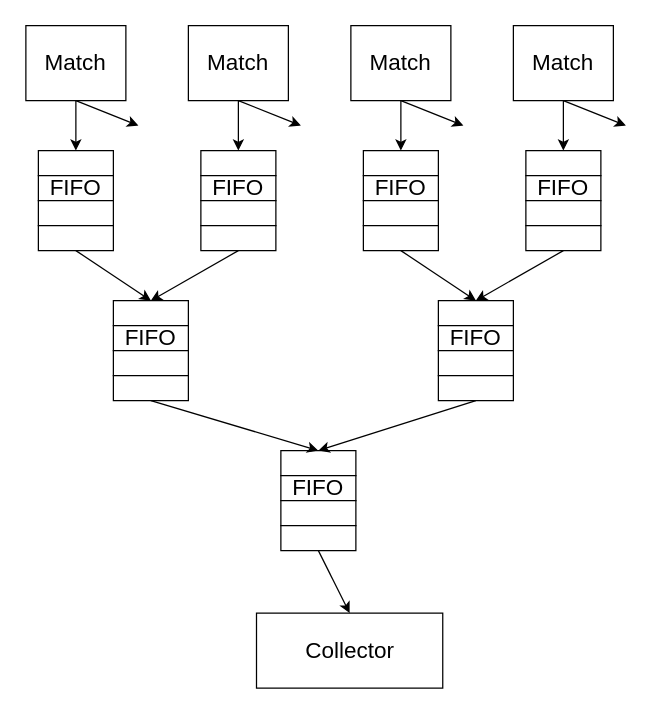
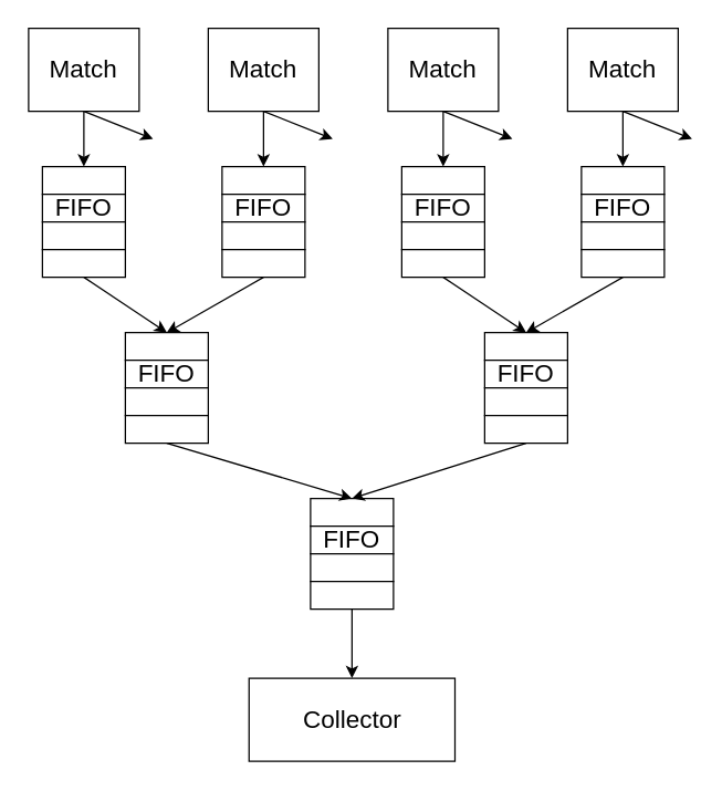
- <mxCell id="62" value="&lt;font style=&quot;font-size: 18px;&quot;&gt;Collector&lt;br&gt;&lt;/font&gt;" style="rounded=0;whiteSpace=wrap;html=1;" vertex="1" parent="1"><mxGeometry x="204.5" y="490" width="149" height="60" as="geometry" /></mxCell>
+ <mxCell id="62" value="&lt;font style=&quot;font-size: 18px;&quot;&gt;Collector&lt;br&gt;&lt;/font&gt;" style="rounded=0;whiteSpace=wrap;html=1;" vertex="1" parent="1"><mxGeometry x="179.5" y="490" width="149" height="60" as="geometry" /></mxCell>
